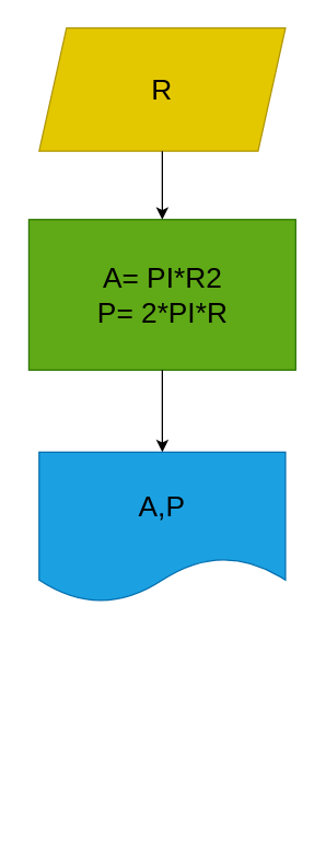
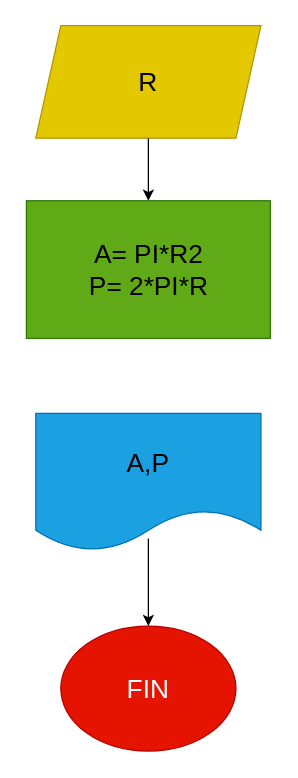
- <mxCell id="5" value="" style="endArrow=classic;html=1;fontSize=21;fontColor=#000000;exitX=0.5;exitY=1;exitDx=0;exitDy=0;" edge="1" parent="1" source="3" target="6"><mxGeometry width="50" height="50" relative="1" as="geometry"><mxPoint x="138" y="200" as="sourcePoint" /><mxPoint x="178" y="330" as="targetPoint" /></mxGeometry></mxCell>
+ <mxCell id="8" value="" style="endArrow=classic;html=1;fontSize=21;fontColor=#000000;exitX=0.5;exitY=0.909;exitDx=0;exitDy=0;exitPerimeter=0;entryX=0.5;entryY=0;entryDx=0;entryDy=0;" edge="1" parent="1" source="6" target="7"><mxGeometry width="50" height="50" relative="1" as="geometry"><mxPoint x="138" y="390" as="sourcePoint" /><mxPoint x="188" y="340" as="targetPoint" /></mxGeometry></mxCell>
+ <mxCell id="7" value="FIN" style="ellipse;whiteSpace=wrap;html=1;fontSize=21;fontColor=#ffffff;fillColor=#e51400;strokeColor=#B20000;" vertex="1" parent="1"><mxGeometry x="48" y="500" width="140" height="100" as="geometry" /></mxCell>
